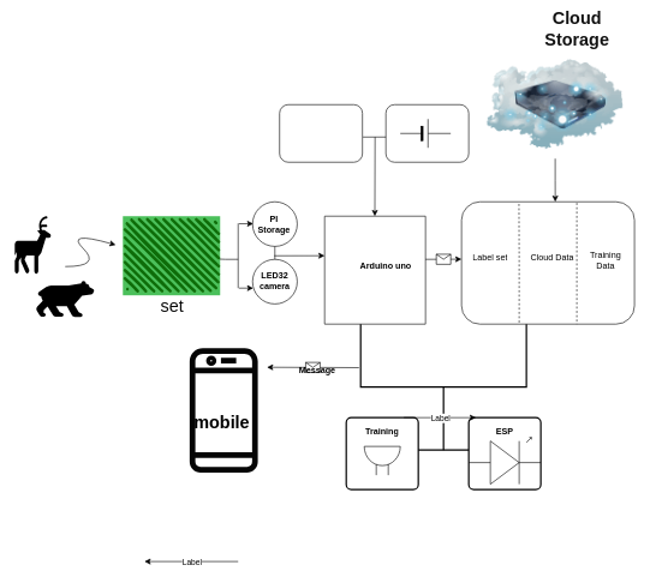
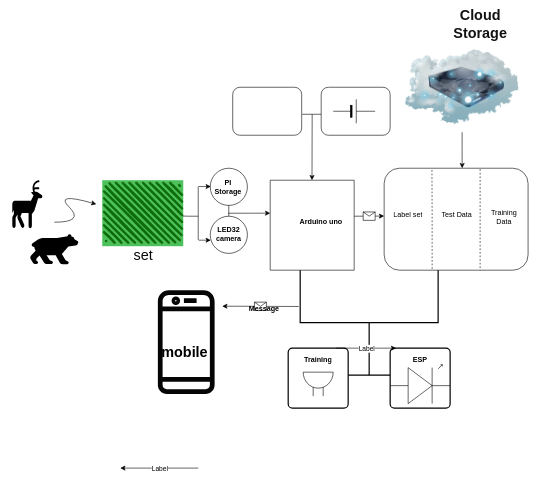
- <mxCell id="24" value="Cloud Data" style="text;strokeColor=none;fillColor=none;align=left;verticalAlign=middle;spacingLeft=4;spacingRight=4;overflow=hidden;points=[[0,0.5],[1,0.5]];portConstraint=eastwest;rotatable=0;whiteSpace=wrap;html=1;" vertex="1" parent="1"><mxGeometry x="730" y="342" width="80" height="30" as="geometry" /></mxCell>
+ <mxCell id="24" value="Test Data" style="text;strokeColor=none;fillColor=none;align=left;verticalAlign=middle;spacingLeft=4;spacingRight=4;overflow=hidden;points=[[0,0.5],[1,0.5]];portConstraint=eastwest;rotatable=0;whiteSpace=wrap;html=1;" vertex="1" parent="1"><mxGeometry x="730" y="342" width="80" height="30" as="geometry" /></mxCell>
